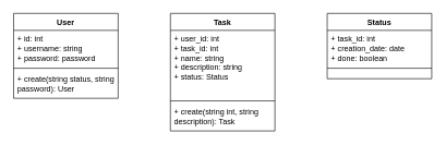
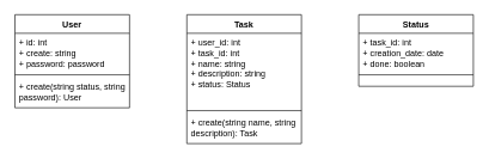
- <mxCell id="3" value="+ id: int&lt;br&gt;+ username: string&lt;br&gt;+ password: password" style="text;strokeColor=none;fillColor=none;align=left;verticalAlign=top;spacingLeft=4;spacingRight=4;overflow=hidden;rotatable=0;points=[[0,0.5],[1,0.5]];portConstraint=eastwest;whiteSpace=wrap;html=1;" vertex="1" parent="2"><mxGeometry y="26" width="160" height="54" as="geometry" /></mxCell>
+ <mxCell id="3" value="+ id: int&lt;br&gt;+ create: string&lt;br&gt;+ password: password" style="text;strokeColor=none;fillColor=none;align=left;verticalAlign=top;spacingLeft=4;spacingRight=4;overflow=hidden;rotatable=0;points=[[0,0.5],[1,0.5]];portConstraint=eastwest;whiteSpace=wrap;html=1;" vertex="1" parent="2"><mxGeometry y="26" width="160" height="54" as="geometry" /></mxCell>
- <mxCell id="9" value="+ create(string int, string description): Task&lt;br&gt;&lt;br&gt;&lt;div&gt;&lt;br&gt;&lt;/div&gt;" style="text;strokeColor=none;fillColor=none;align=left;verticalAlign=top;spacingLeft=4;spacingRight=4;overflow=hidden;rotatable=0;points=[[0,0.5],[1,0.5]];portConstraint=eastwest;whiteSpace=wrap;html=1;" vertex="1" parent="6"><mxGeometry y="138" width="160" height="42" as="geometry" /></mxCell>
+ <mxCell id="9" value="+ create(string name, string description): Task&lt;br&gt;&lt;br&gt;&lt;div&gt;&lt;br&gt;&lt;/div&gt;" style="text;strokeColor=none;fillColor=none;align=left;verticalAlign=top;spacingLeft=4;spacingRight=4;overflow=hidden;rotatable=0;points=[[0,0.5],[1,0.5]];portConstraint=eastwest;whiteSpace=wrap;html=1;" vertex="1" parent="6"><mxGeometry y="138" width="160" height="42" as="geometry" /></mxCell>
